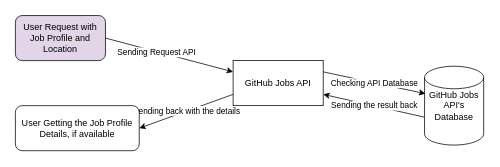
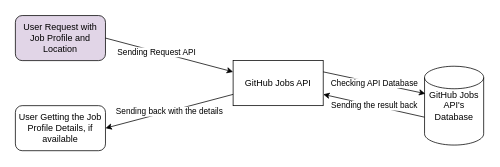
- <mxCell id="8" value="User Getting the Job Profile Details, if available" style="rounded=1;whiteSpace=wrap;html=1;" vertex="1" parent="1"><mxGeometry x="20" y="140" width="165" height="60" as="geometry" /></mxCell>
+ <mxCell id="8" value="User Getting the Job Profile Details, if available" style="rounded=1;whiteSpace=wrap;html=1;" vertex="1" parent="1"><mxGeometry x="20" y="140" width="120" height="60" as="geometry" /></mxCell>
